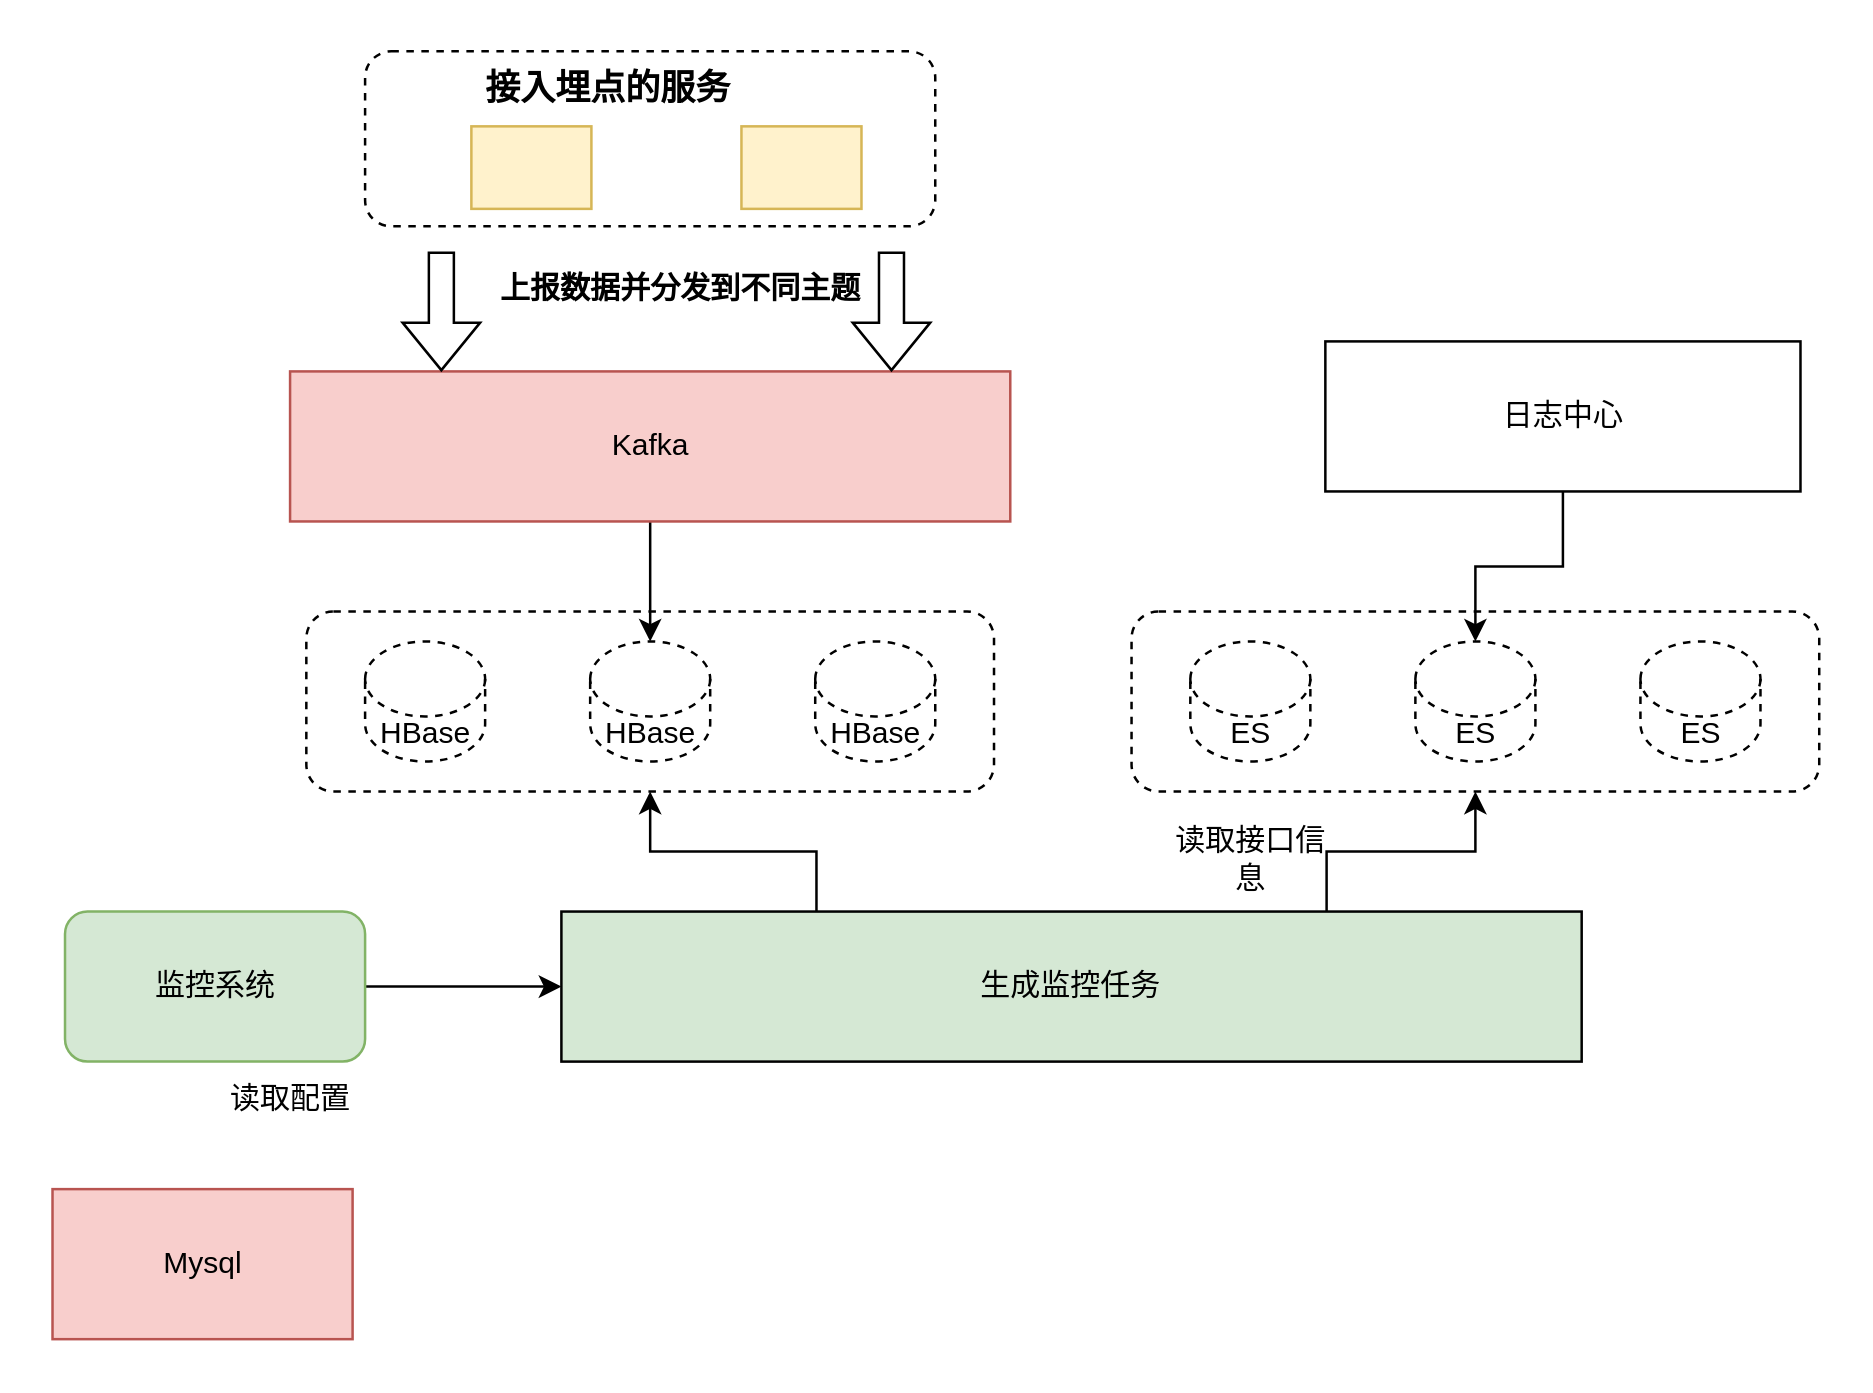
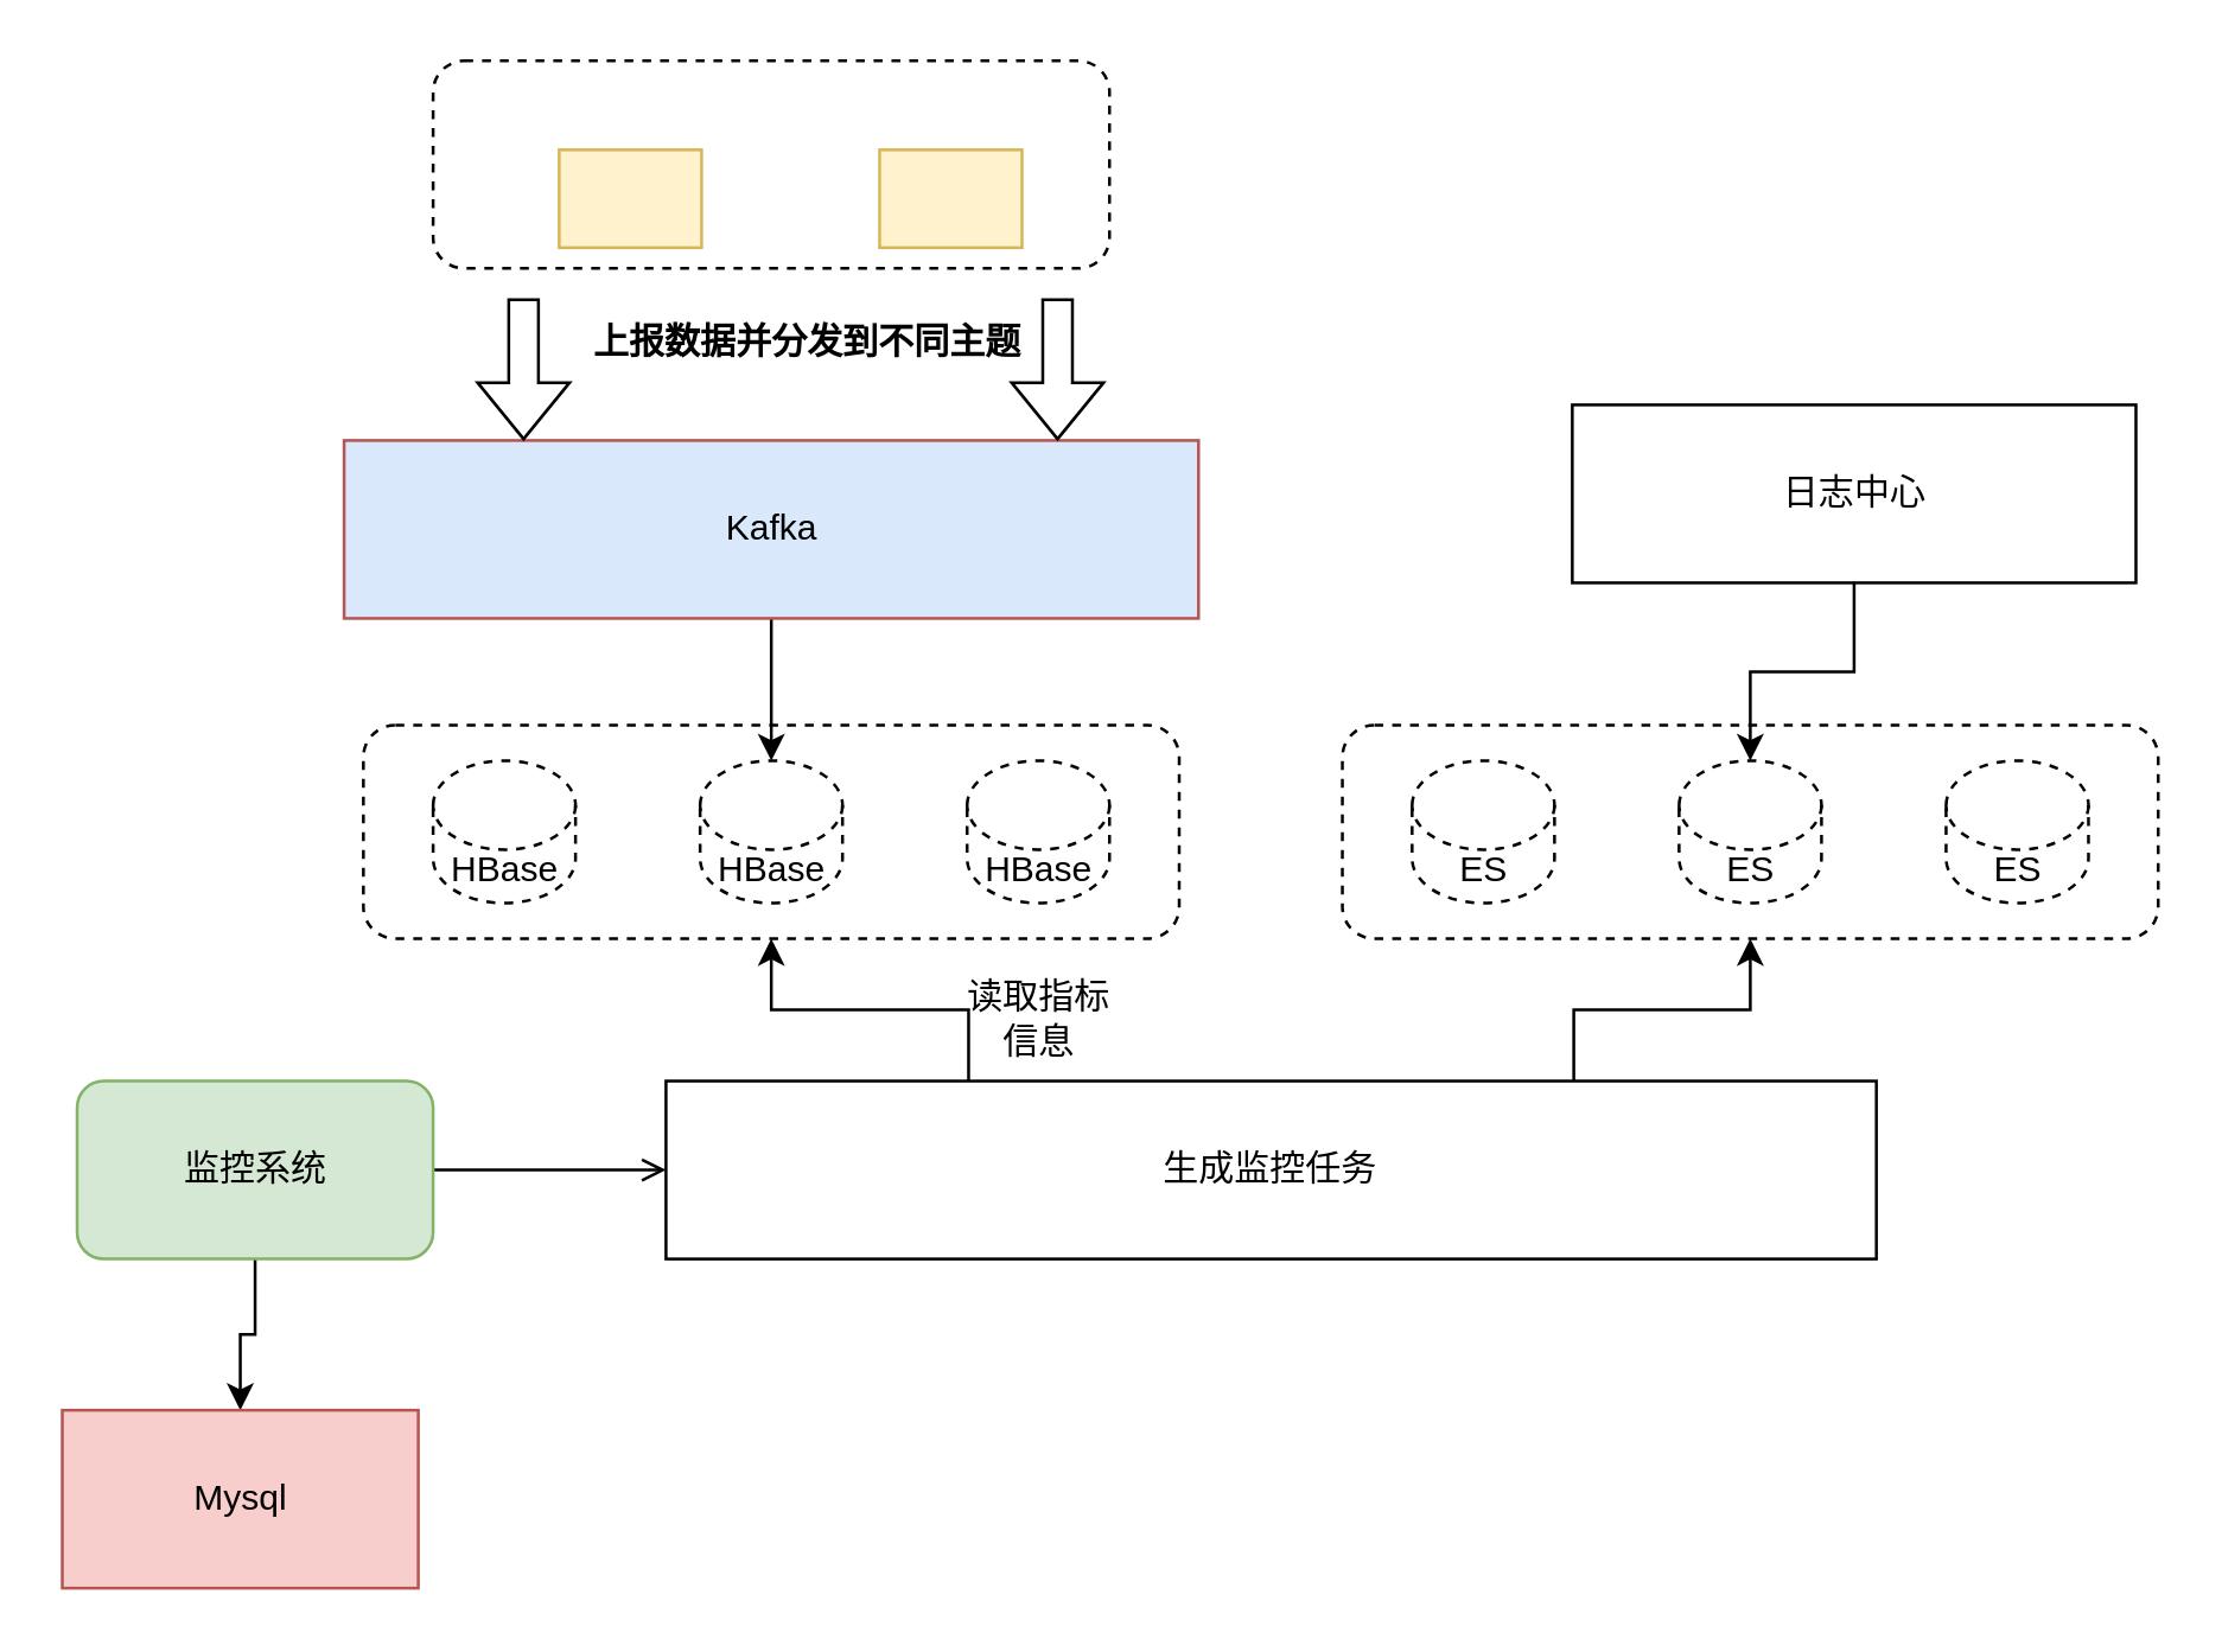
- <mxCell id="5" value="&lt;b&gt;&lt;font style=&quot;font-size: 14px;&quot;&gt;接入埋点的服务&lt;/font&gt;&lt;/b&gt;" style="text;html=1;align=center;verticalAlign=middle;whiteSpace=wrap;rounded=0;" vertex="1" parent="1"><mxGeometry x="188" y="20" width="110" height="30" as="geometry" /></mxCell>
- <mxCell id="9" value="Kafka" style="rounded=0;whiteSpace=wrap;html=1;fillColor=#f8cecc;strokeColor=#b85450;" vertex="1" parent="1"><mxGeometry x="115.5" y="148" width="288" height="60" as="geometry" /></mxCell>
+ <mxCell id="9" value="Kafka" style="rounded=0;whiteSpace=wrap;html=1;fillColor=#dae8fc;strokeColor=#b85450;" vertex="1" parent="1"><mxGeometry x="115.5" y="148" width="288" height="60" as="geometry" /></mxCell>
+ <mxCell id="29" value="读取指标信息" style="text;html=1;align=center;verticalAlign=middle;whiteSpace=wrap;rounded=0;" vertex="1" parent="1"><mxGeometry x="319.5" y="328" width="60" height="30" as="geometry" /></mxCell>
- <mxCell id="30" value="读取接口信息" style="text;html=1;align=center;verticalAlign=middle;whiteSpace=wrap;rounded=0;" vertex="1" parent="1"><mxGeometry x="463.5" y="328" width="72" height="30" as="geometry" /></mxCell>
- <mxCell id="17" value="" style="edgeStyle=orthogonalEdgeStyle;rounded=0;orthogonalLoop=1;jettySize=auto;html=1;" edge="1" parent="1" source="18" target="23"><mxGeometry relative="1" as="geometry" /></mxCell>
+ <mxCell id="17" value="" style="edgeStyle=orthogonalEdgeStyle;rounded=0;orthogonalLoop=1;jettySize=auto;html=1;endArrow=open;" edge="1" parent="1" source="18" target="23"><mxGeometry relative="1" as="geometry" /></mxCell>
- <mxCell id="23" value="生成监控任务" style="rounded=0;whiteSpace=wrap;html=1;fillColor=#d5e8d4;" vertex="1" parent="1"><mxGeometry x="224" y="364" width="408" height="60" as="geometry" /></mxCell>
+ <mxCell id="23" value="生成监控任务" style="rounded=0;whiteSpace=wrap;html=1;" vertex="1" parent="1"><mxGeometry x="224" y="364" width="408" height="60" as="geometry" /></mxCell>
- <mxCell id="20" value="读取配置" style="text;html=1;align=center;verticalAlign=middle;whiteSpace=wrap;rounded=0;" vertex="1" parent="1"><mxGeometry x="86" y="424" width="60" height="30" as="geometry" /></mxCell>
+ <mxCell id="16" value="" style="edgeStyle=orthogonalEdgeStyle;rounded=0;orthogonalLoop=1;jettySize=auto;html=1;" edge="1" parent="1" source="18" target="19"><mxGeometry relative="1" as="geometry" /></mxCell>
